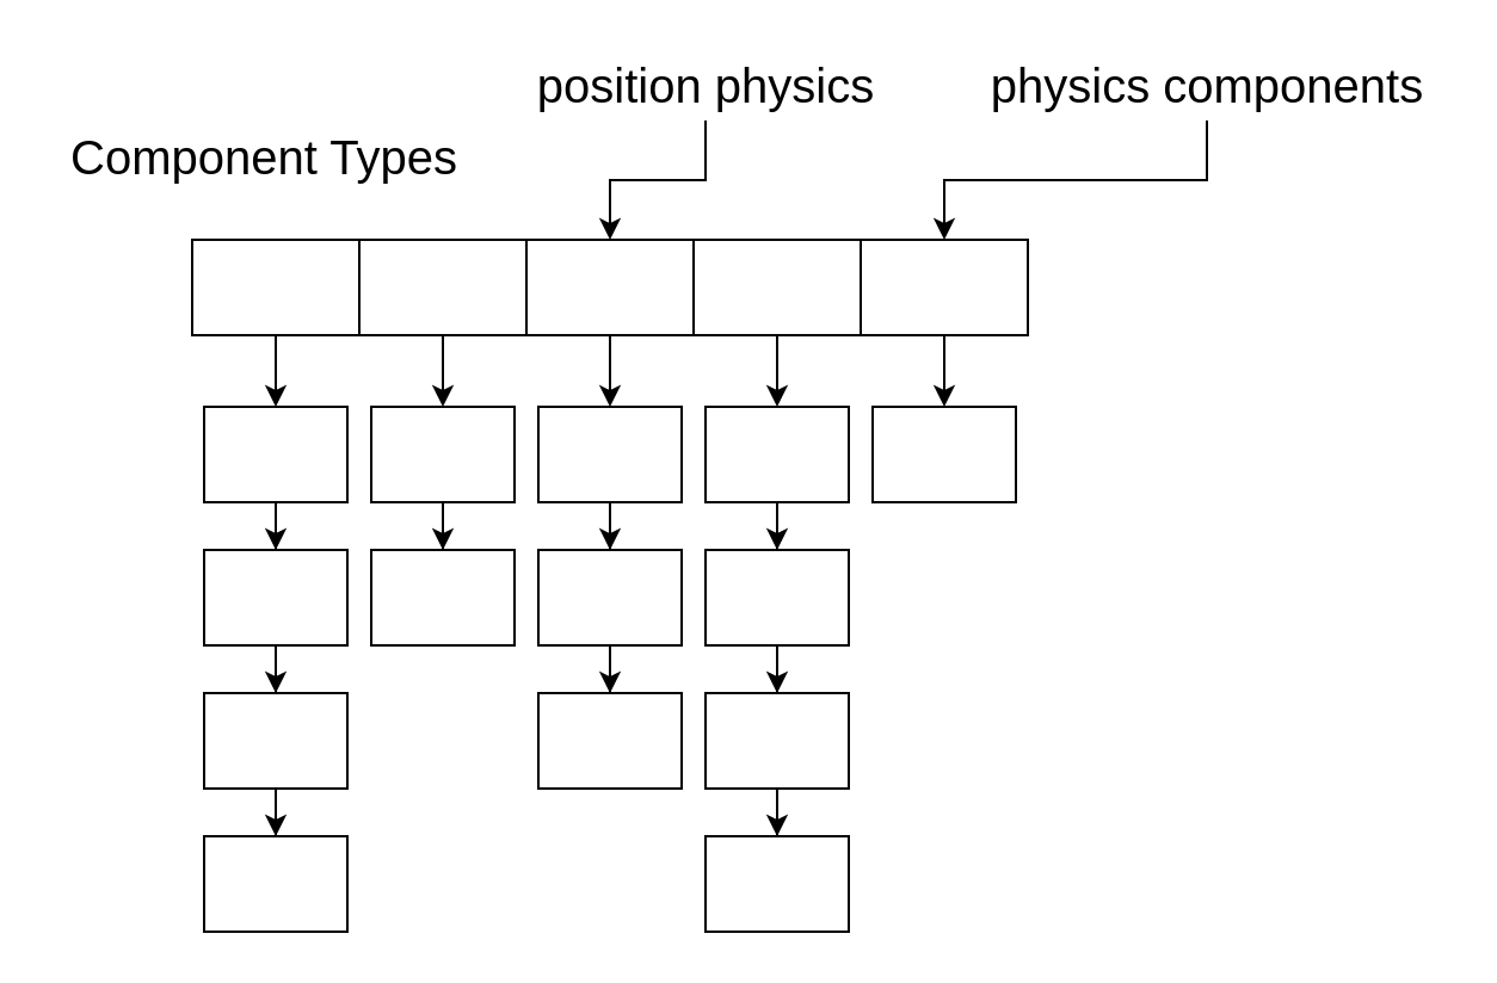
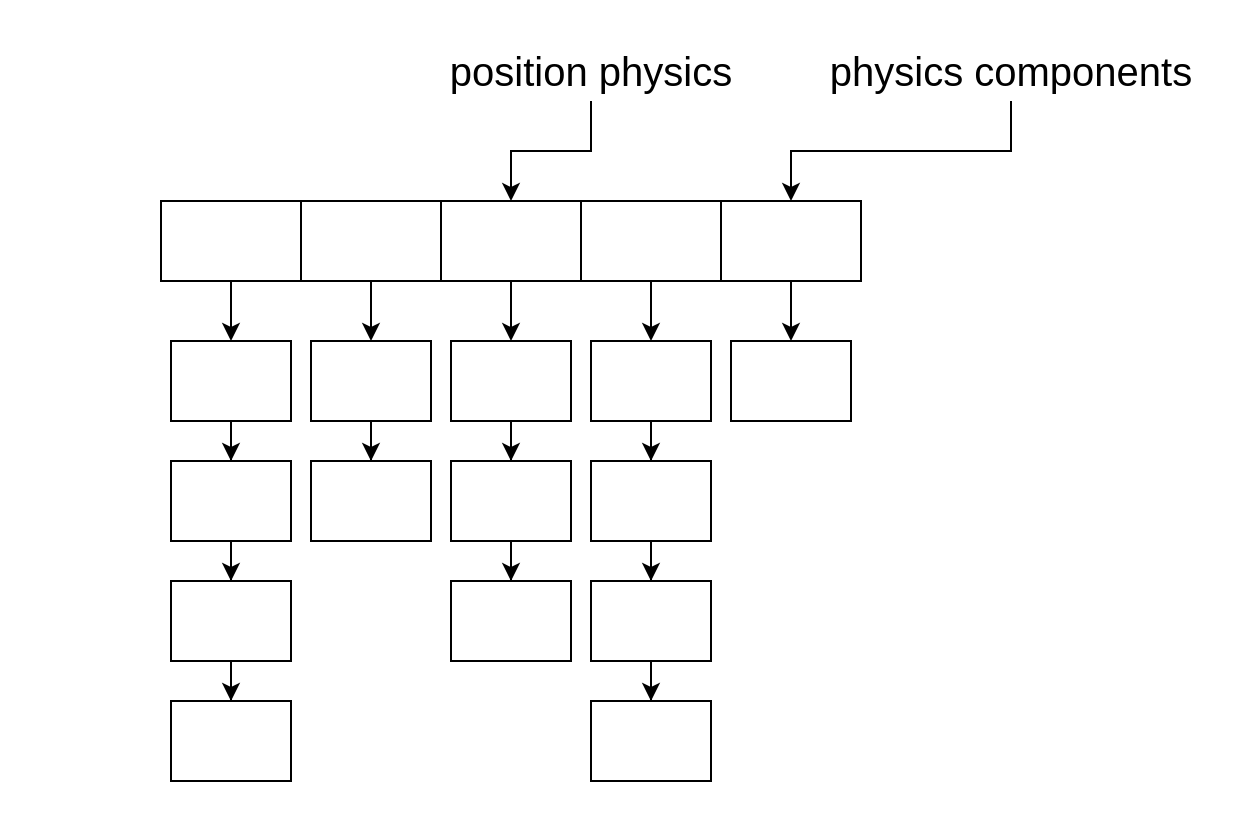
- <mxCell id="12" value="Component Types" style="text;html=1;resizable=0;autosize=1;align=center;verticalAlign=middle;points=[];fillColor=none;strokeColor=none;rounded=0;fontSize=20;" parent="1" vertex="1"><mxGeometry x="20" y="50" width="180" height="30" as="geometry" /></mxCell>
